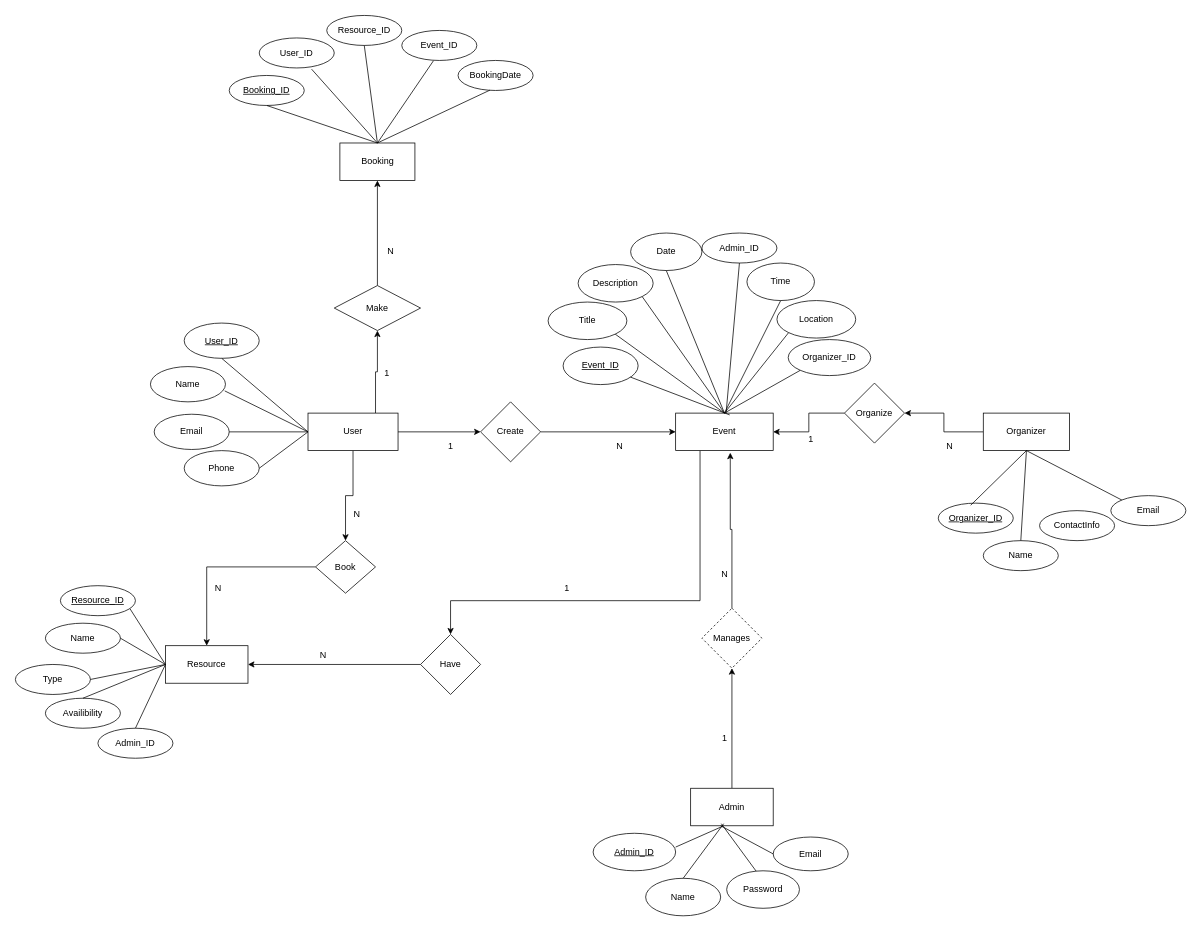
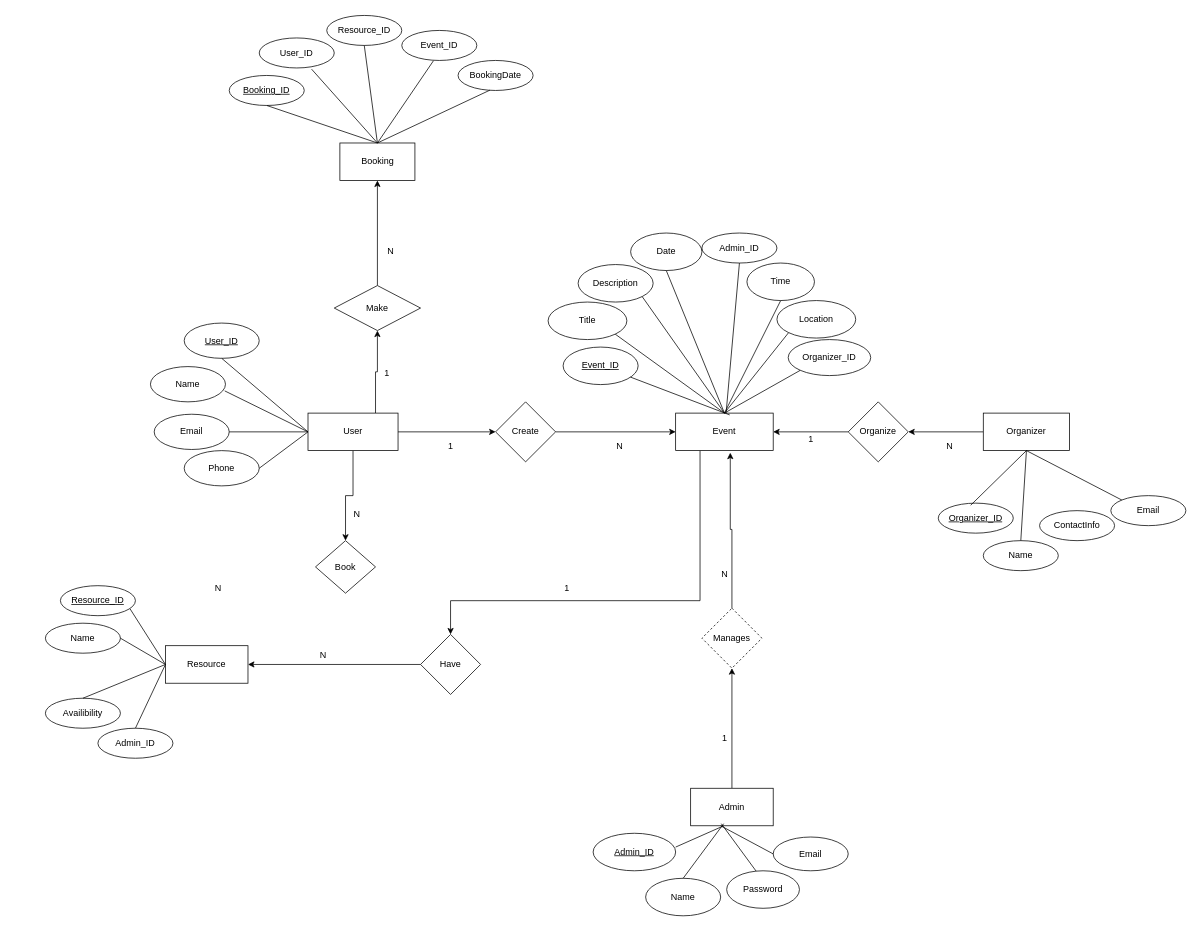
- <mxCell id="24" value="Organize" style="rhombus;whiteSpace=wrap;html=1;rounded=0;" parent="1" vertex="1"><mxGeometry x="1125" y="510" width="80" height="80" as="geometry" /></mxCell>
+ <mxCell id="24" value="Organize" style="rhombus;whiteSpace=wrap;html=1;rounded=0;" parent="1" vertex="1"><mxGeometry x="1130" y="535" width="80" height="80" as="geometry" /></mxCell>
- <mxCell id="18" value="Create" style="rhombus;whiteSpace=wrap;html=1;rounded=0;" parent="1" vertex="1"><mxGeometry x="640" y="535" width="80" height="80" as="geometry" /></mxCell>
+ <mxCell id="18" value="Create" style="rhombus;whiteSpace=wrap;html=1;rounded=0;" parent="1" vertex="1"><mxGeometry x="660" y="535" width="80" height="80" as="geometry" /></mxCell>
- <mxCell id="14" style="edgeStyle=orthogonalEdgeStyle;rounded=0;orthogonalLoop=1;jettySize=auto;html=1;" parent="1" source="15" target="6" edge="1"><mxGeometry relative="1" as="geometry" /></mxCell>
- <mxCell id="75" value="" style="endArrow=none;html=1;rounded=0;entryX=0;entryY=0.5;entryDx=0;entryDy=0;exitX=1;exitY=0.5;exitDx=0;exitDy=0;" parent="1" source="69" target="6" edge="1"><mxGeometry width="50" height="50" relative="1" as="geometry"><mxPoint x="150" y="880" as="sourcePoint" /><mxPoint x="190" y="795" as="targetPoint" /></mxGeometry></mxCell>
- <mxCell id="69" value="Type" style="ellipse;whiteSpace=wrap;html=1;align=center;" parent="1" vertex="1"><mxGeometry x="20" y="885" width="100" height="40" as="geometry" /></mxCell>
